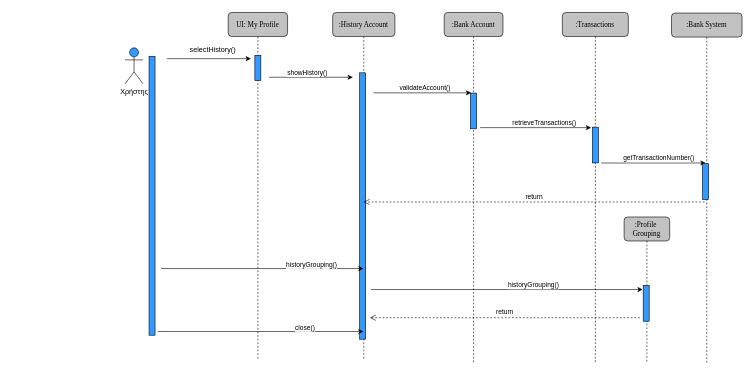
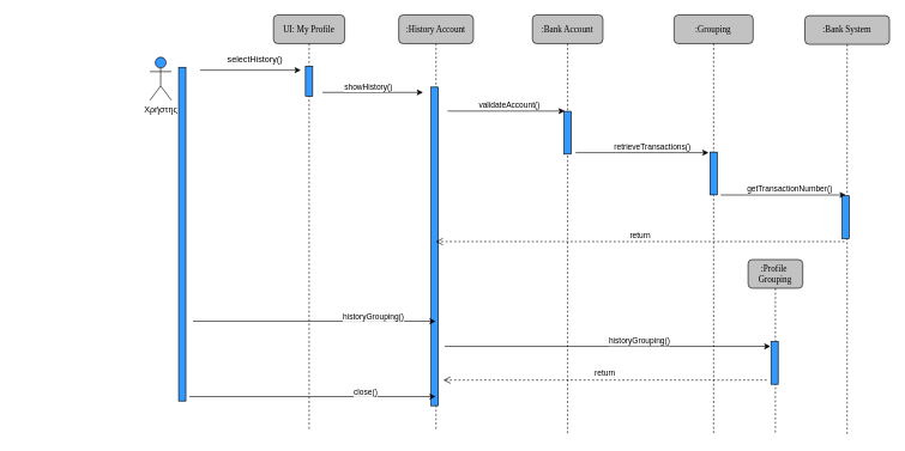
- <mxCell id="4" value=":Transactions" style="shape=umlLifeline;perimeter=lifelinePerimeter;whiteSpace=wrap;html=1;container=1;collapsible=0;recursiveResize=0;outlineConnect=0;rounded=1;shadow=0;comic=0;labelBackgroundColor=none;strokeWidth=1;fontFamily=Verdana;fontSize=12;align=center;fillColor=#C2C2C2;" parent="1" vertex="1"><mxGeometry x="937.24" y="20" width="110" height="586" as="geometry" /></mxCell>
+ <mxCell id="4" value=":Grouping" style="shape=umlLifeline;perimeter=lifelinePerimeter;whiteSpace=wrap;html=1;container=1;collapsible=0;recursiveResize=0;outlineConnect=0;rounded=1;shadow=0;comic=0;labelBackgroundColor=none;strokeWidth=1;fontFamily=Verdana;fontSize=12;align=center;fillColor=#C2C2C2;" parent="1" vertex="1"><mxGeometry x="937.24" y="20" width="110" height="586" as="geometry" /></mxCell>
